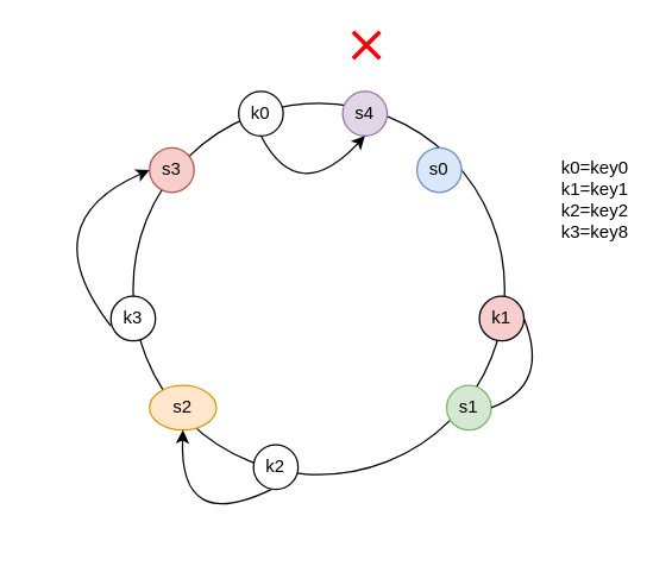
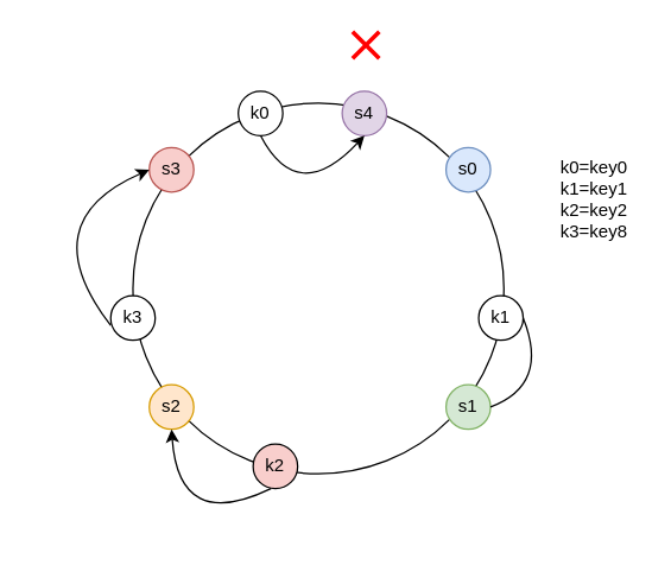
- <mxCell id="6" value="s0" style="ellipse;whiteSpace=wrap;html=1;fillColor=#dae8fc;strokeColor=#6c8ebf;" vertex="1" parent="1"><mxGeometry x="280" y="99" width="30" height="30" as="geometry" /></mxCell>
+ <mxCell id="6" value="s0" style="ellipse;whiteSpace=wrap;html=1;fillColor=#dae8fc;strokeColor=#6c8ebf;" vertex="1" parent="1"><mxGeometry x="300" y="99" width="30" height="30" as="geometry" /></mxCell>
- <mxCell id="8" value="k1" style="ellipse;whiteSpace=wrap;html=1;fillColor=#f8cecc;" vertex="1" parent="1"><mxGeometry x="322" y="199" width="30" height="30" as="geometry" /></mxCell>
+ <mxCell id="8" value="k1" style="ellipse;whiteSpace=wrap;html=1;" vertex="1" parent="1"><mxGeometry x="322" y="199" width="30" height="30" as="geometry" /></mxCell>
- <mxCell id="4" value="s2" style="ellipse;whiteSpace=wrap;html=1;fillColor=#ffe6cc;strokeColor=#d79b00;" vertex="1" parent="1"><mxGeometry x="100" y="259" width="45" height="30" as="geometry" /></mxCell>
+ <mxCell id="4" value="s2" style="ellipse;whiteSpace=wrap;html=1;fillColor=#ffe6cc;strokeColor=#d79b00;" vertex="1" parent="1"><mxGeometry x="100" y="259" width="30" height="30" as="geometry" /></mxCell>
- <mxCell id="9" value="k2" style="ellipse;whiteSpace=wrap;html=1;" vertex="1" parent="1"><mxGeometry x="170" y="299" width="30" height="30" as="geometry" /></mxCell>
+ <mxCell id="9" value="k2" style="ellipse;whiteSpace=wrap;html=1;fillColor=#f8cecc;" vertex="1" parent="1"><mxGeometry x="170" y="299" width="30" height="30" as="geometry" /></mxCell>
